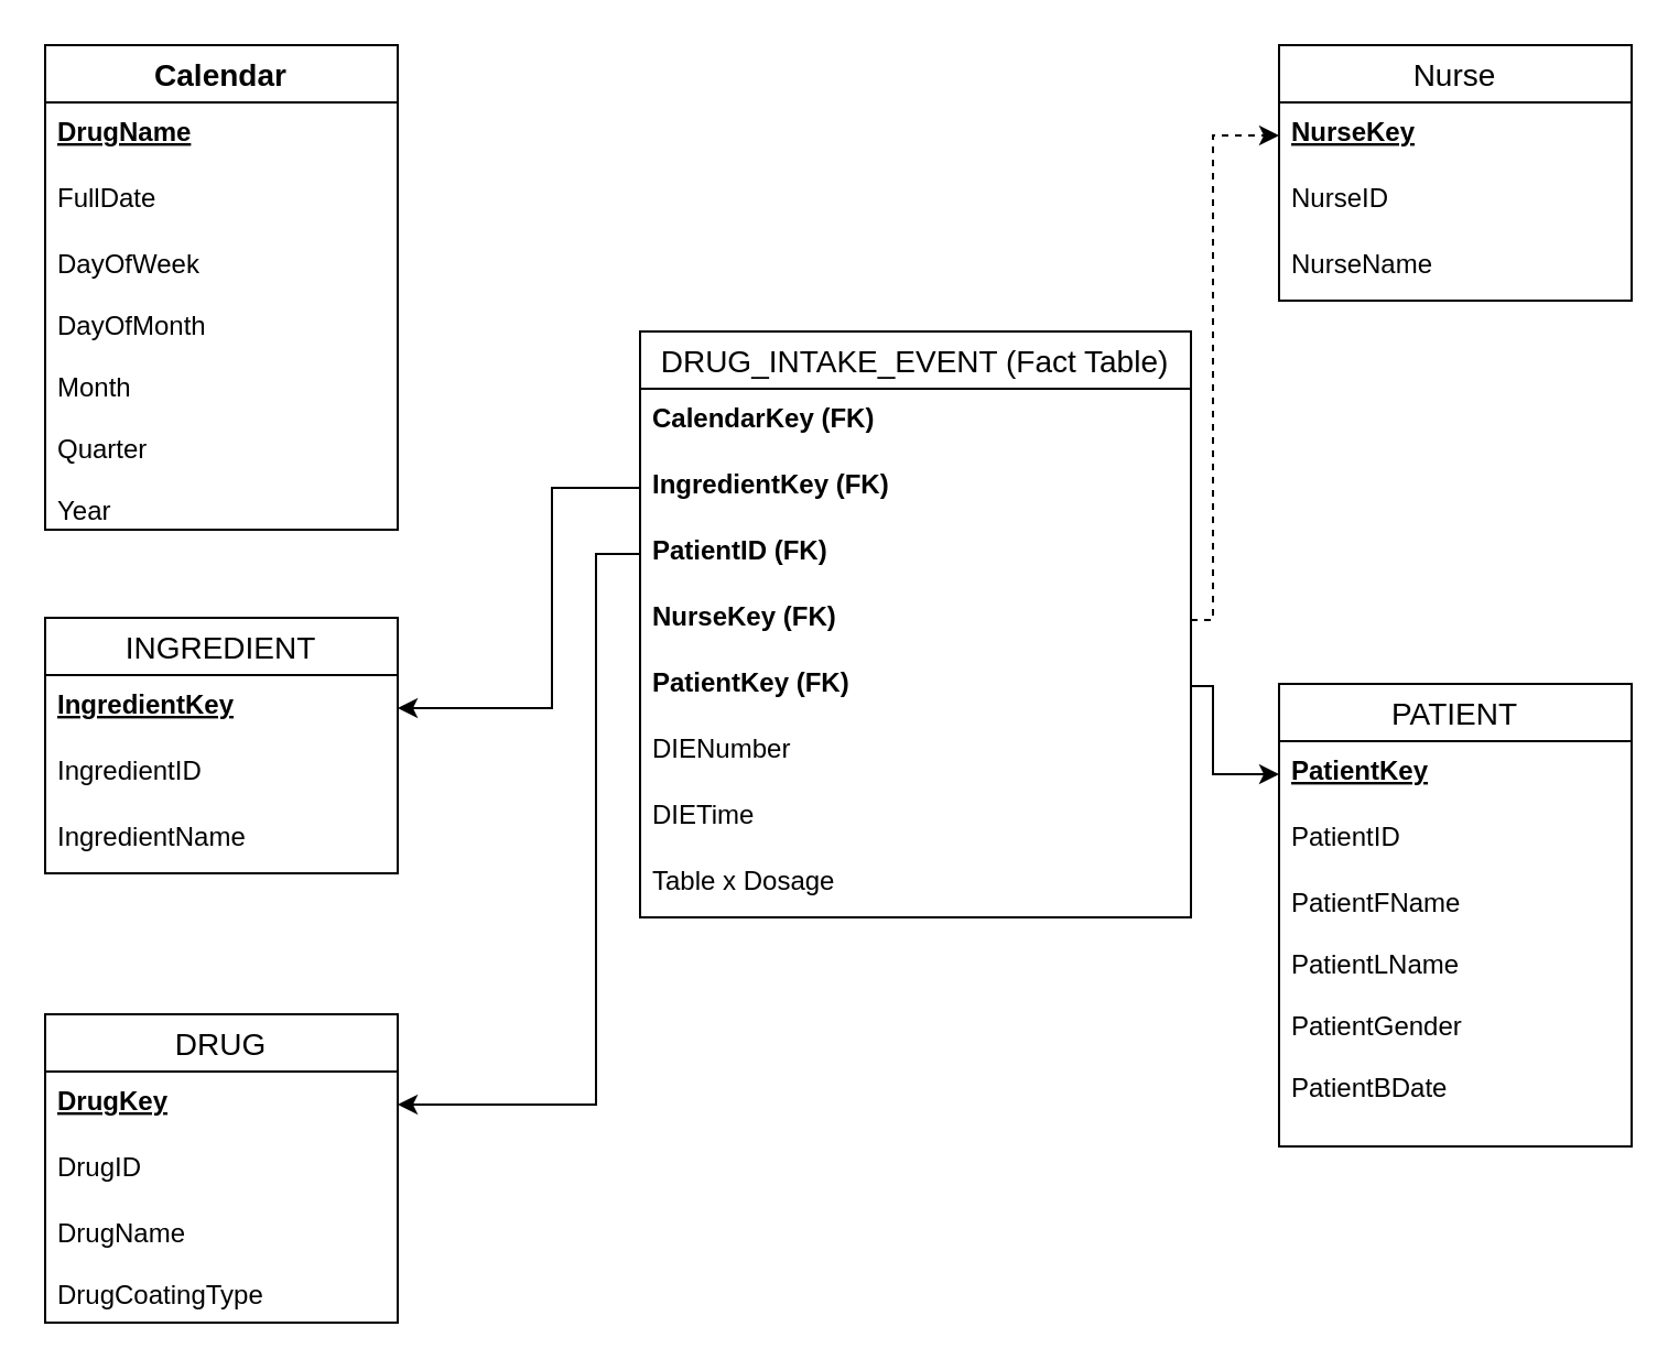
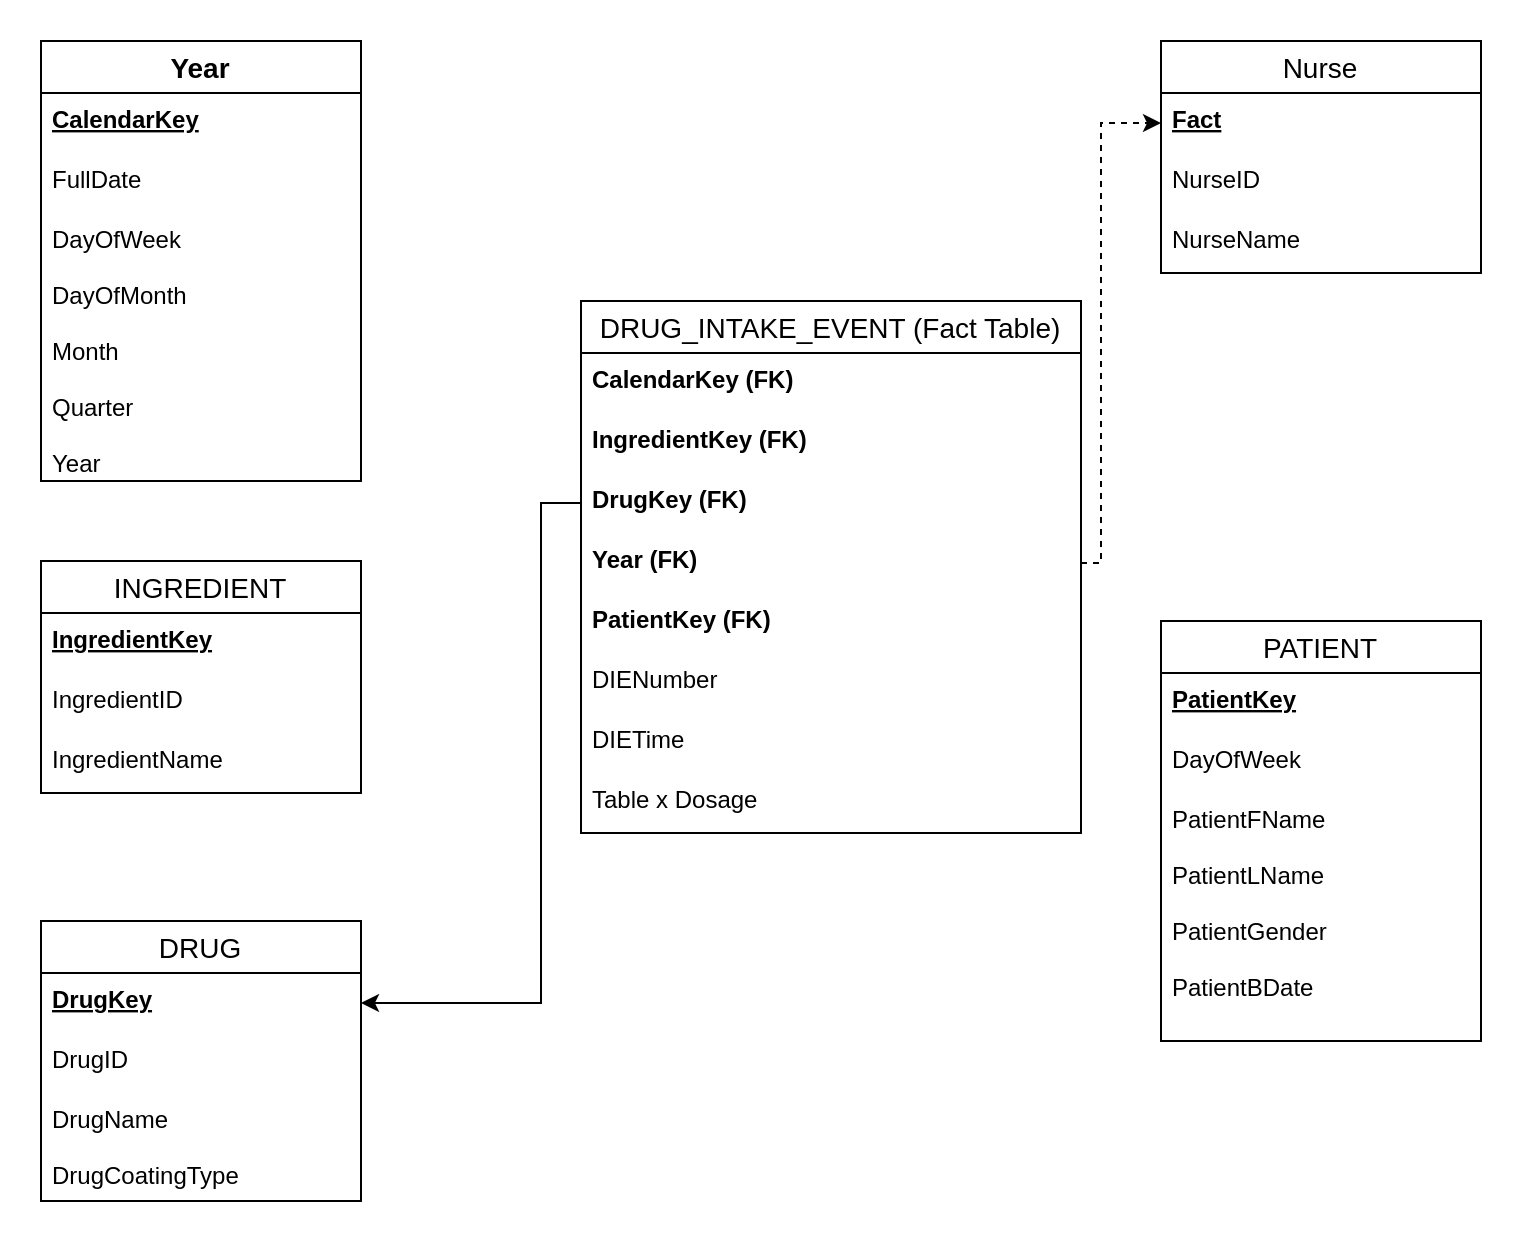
- <mxCell id="2" value="Calendar" style="swimlane;fontStyle=1;childLayout=stackLayout;horizontal=1;startSize=26;horizontalStack=0;resizeParent=1;resizeParentMax=0;resizeLast=0;collapsible=1;marginBottom=0;align=center;fontSize=14;" vertex="1" parent="1"><mxGeometry x="20" y="20" width="160" height="220" as="geometry" /></mxCell>
+ <mxCell id="2" value="Year" style="swimlane;fontStyle=1;childLayout=stackLayout;horizontal=1;startSize=26;horizontalStack=0;resizeParent=1;resizeParentMax=0;resizeLast=0;collapsible=1;marginBottom=0;align=center;fontSize=14;" vertex="1" parent="1"><mxGeometry x="20" y="20" width="160" height="220" as="geometry" /></mxCell>
- <mxCell id="3" value="DrugName" style="text;strokeColor=none;fillColor=none;spacingLeft=4;spacingRight=4;overflow=hidden;rotatable=0;points=[[0,0.5],[1,0.5]];portConstraint=eastwest;fontSize=12;fontStyle=5" vertex="1" parent="2"><mxGeometry y="26" width="160" height="30" as="geometry" /></mxCell>
+ <mxCell id="3" value="CalendarKey" style="text;strokeColor=none;fillColor=none;spacingLeft=4;spacingRight=4;overflow=hidden;rotatable=0;points=[[0,0.5],[1,0.5]];portConstraint=eastwest;fontSize=12;fontStyle=5" vertex="1" parent="2"><mxGeometry y="26" width="160" height="30" as="geometry" /></mxCell>
- <mxCell id="16" value="NurseKey" style="text;strokeColor=none;fillColor=none;spacingLeft=4;spacingRight=4;overflow=hidden;rotatable=0;points=[[0,0.5],[1,0.5]];portConstraint=eastwest;fontSize=12;fontStyle=5" vertex="1" parent="15"><mxGeometry y="26" width="160" height="30" as="geometry" /></mxCell>
+ <mxCell id="16" value="Fact" style="text;strokeColor=none;fillColor=none;spacingLeft=4;spacingRight=4;overflow=hidden;rotatable=0;points=[[0,0.5],[1,0.5]];portConstraint=eastwest;fontSize=12;fontStyle=5" vertex="1" parent="15"><mxGeometry y="26" width="160" height="30" as="geometry" /></mxCell>
- <mxCell id="9" value="PatientID (FK)" style="text;strokeColor=none;fillColor=none;spacingLeft=4;spacingRight=4;overflow=hidden;rotatable=0;points=[[0,0.5],[1,0.5]];portConstraint=eastwest;fontSize=12;fontStyle=1" vertex="1" parent="6"><mxGeometry y="86" width="250" height="30" as="geometry" /></mxCell>
+ <mxCell id="9" value="DrugKey (FK)" style="text;strokeColor=none;fillColor=none;spacingLeft=4;spacingRight=4;overflow=hidden;rotatable=0;points=[[0,0.5],[1,0.5]];portConstraint=eastwest;fontSize=12;fontStyle=1" vertex="1" parent="6"><mxGeometry y="86" width="250" height="30" as="geometry" /></mxCell>
- <mxCell id="10" value="NurseKey (FK)" style="text;strokeColor=none;fillColor=none;spacingLeft=4;spacingRight=4;overflow=hidden;rotatable=0;points=[[0,0.5],[1,0.5]];portConstraint=eastwest;fontSize=12;fontStyle=1" vertex="1" parent="6"><mxGeometry y="116" width="250" height="30" as="geometry" /></mxCell>
+ <mxCell id="10" value="Year (FK)" style="text;strokeColor=none;fillColor=none;spacingLeft=4;spacingRight=4;overflow=hidden;rotatable=0;points=[[0,0.5],[1,0.5]];portConstraint=eastwest;fontSize=12;fontStyle=1" vertex="1" parent="6"><mxGeometry y="116" width="250" height="30" as="geometry" /></mxCell>
- <mxCell id="31" style="edgeStyle=orthogonalEdgeStyle;rounded=0;orthogonalLoop=1;jettySize=auto;html=1;entryX=1;entryY=0.5;entryDx=0;entryDy=0;" edge="1" parent="1" source="8" target="20"><mxGeometry relative="1" as="geometry"><mxPoint x="260" y="320" as="targetPoint" /><Array as="points"><mxPoint x="250" y="221" /><mxPoint x="250" y="321" /></Array></mxGeometry></mxCell>
- <mxCell id="34" style="edgeStyle=orthogonalEdgeStyle;rounded=0;orthogonalLoop=1;jettySize=auto;html=1;entryX=0;entryY=0.5;entryDx=0;entryDy=0;" edge="1" parent="1" source="11" target="28"><mxGeometry relative="1" as="geometry"><mxPoint x="540" y="360" as="targetPoint" /><Array as="points"><mxPoint x="550" y="311" /><mxPoint x="550" y="351" /></Array></mxGeometry></mxCell>
- <mxCell id="29" value="PatientID" style="text;strokeColor=none;fillColor=none;spacingLeft=4;spacingRight=4;overflow=hidden;rotatable=0;points=[[0,0.5],[1,0.5]];portConstraint=eastwest;fontSize=12;" vertex="1" parent="27"><mxGeometry y="56" width="160" height="30" as="geometry" /></mxCell>
+ <mxCell id="29" value="DayOfWeek" style="text;strokeColor=none;fillColor=none;spacingLeft=4;spacingRight=4;overflow=hidden;rotatable=0;points=[[0,0.5],[1,0.5]];portConstraint=eastwest;fontSize=12;" vertex="1" parent="27"><mxGeometry y="56" width="160" height="30" as="geometry" /></mxCell>
